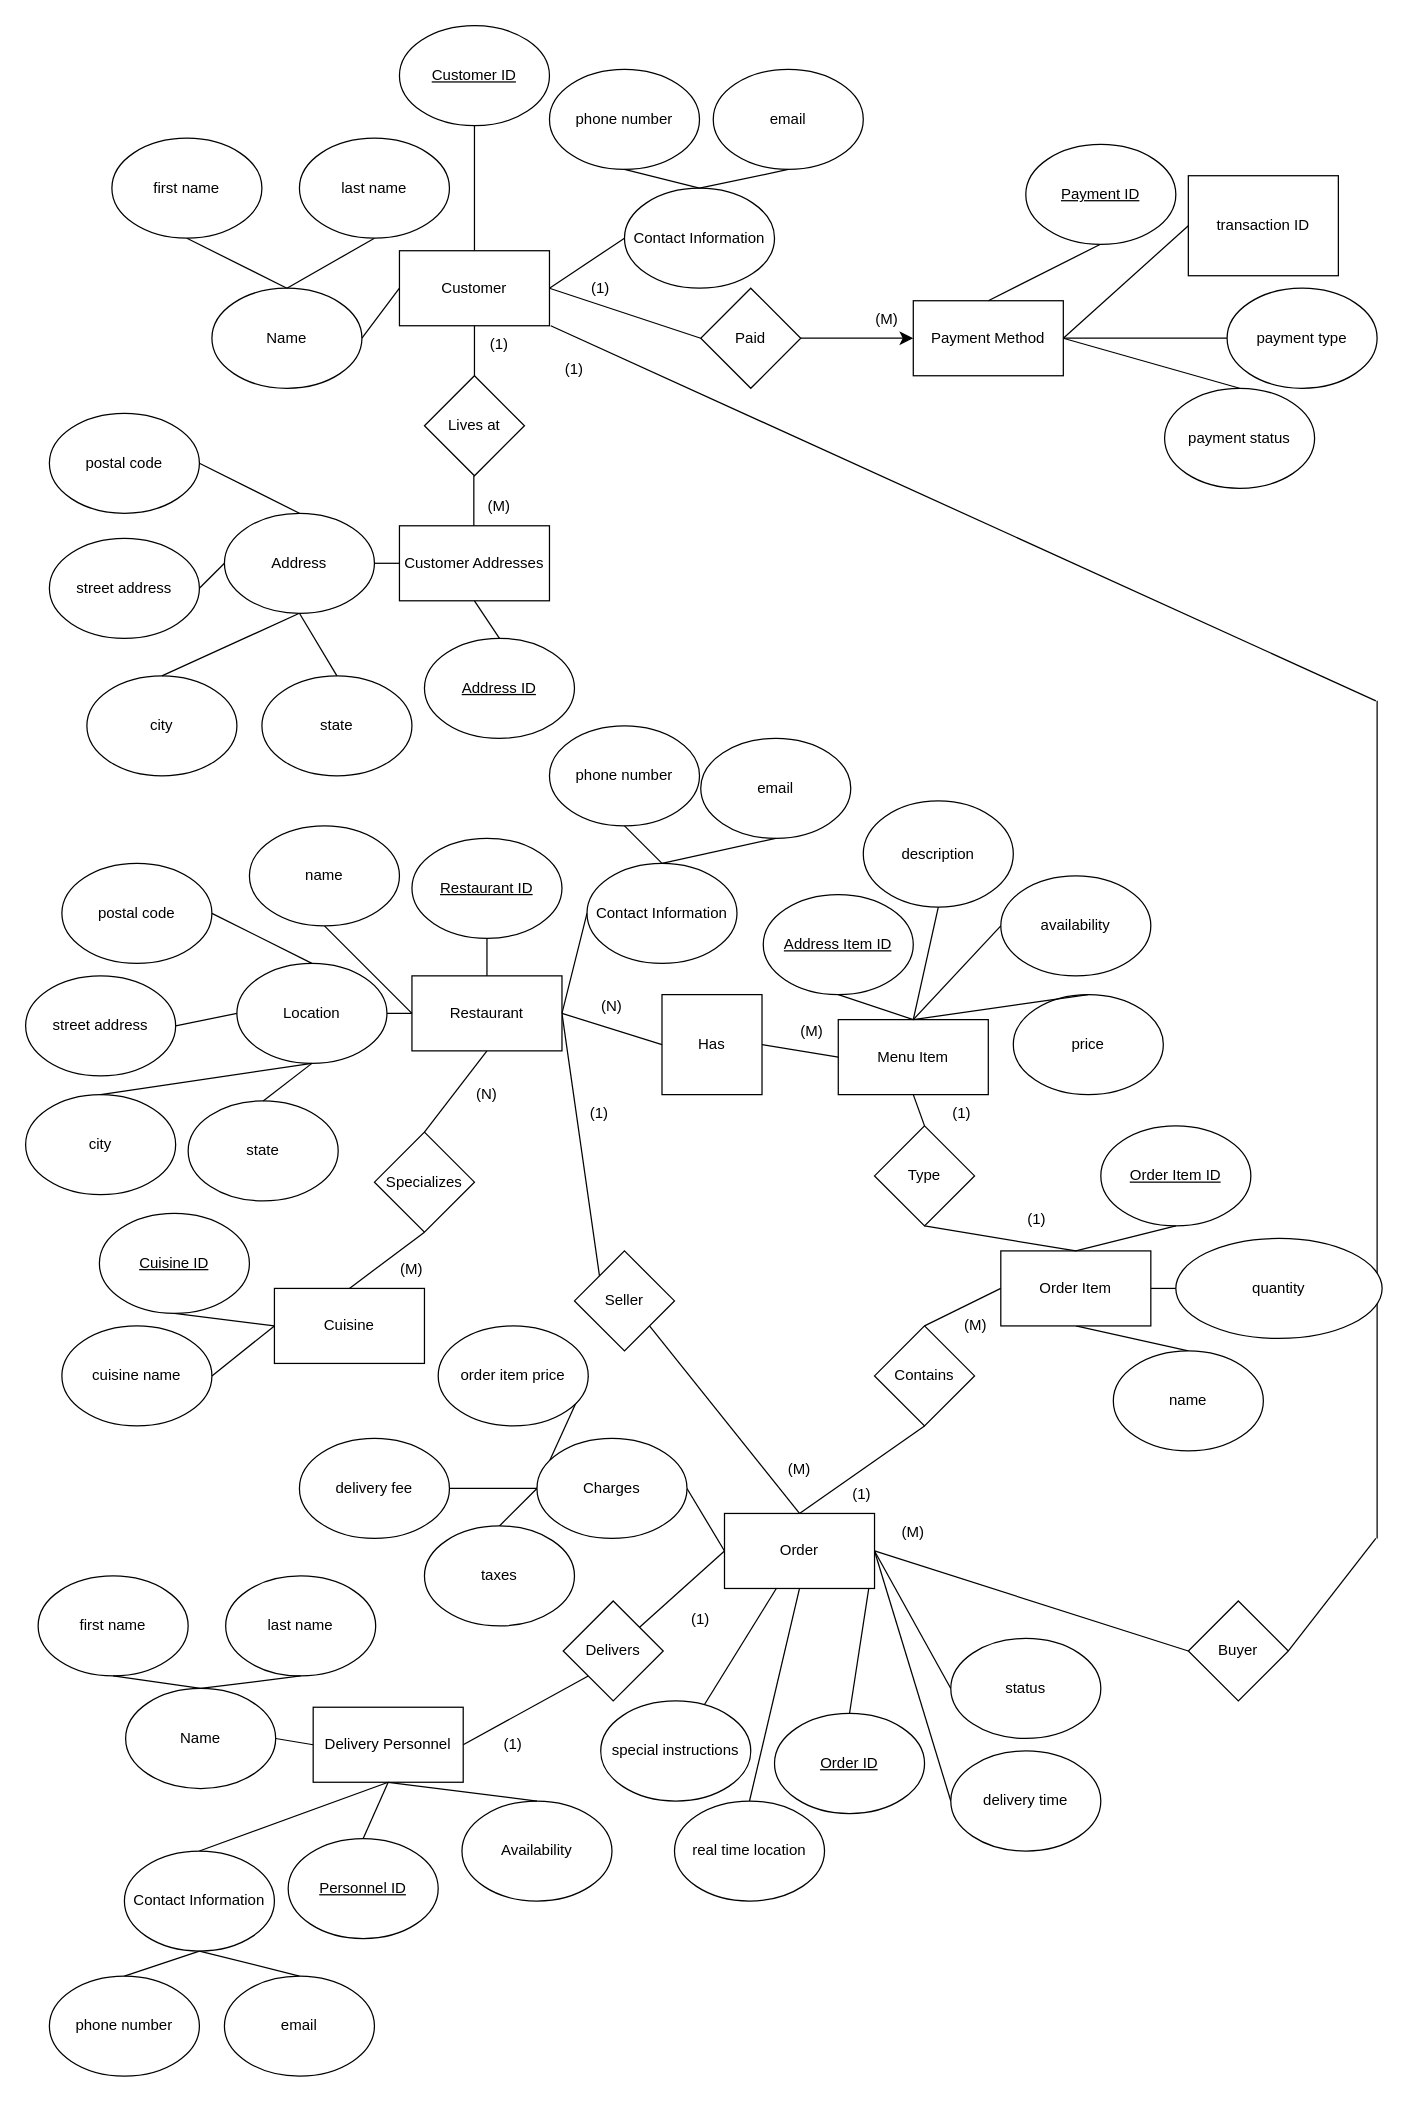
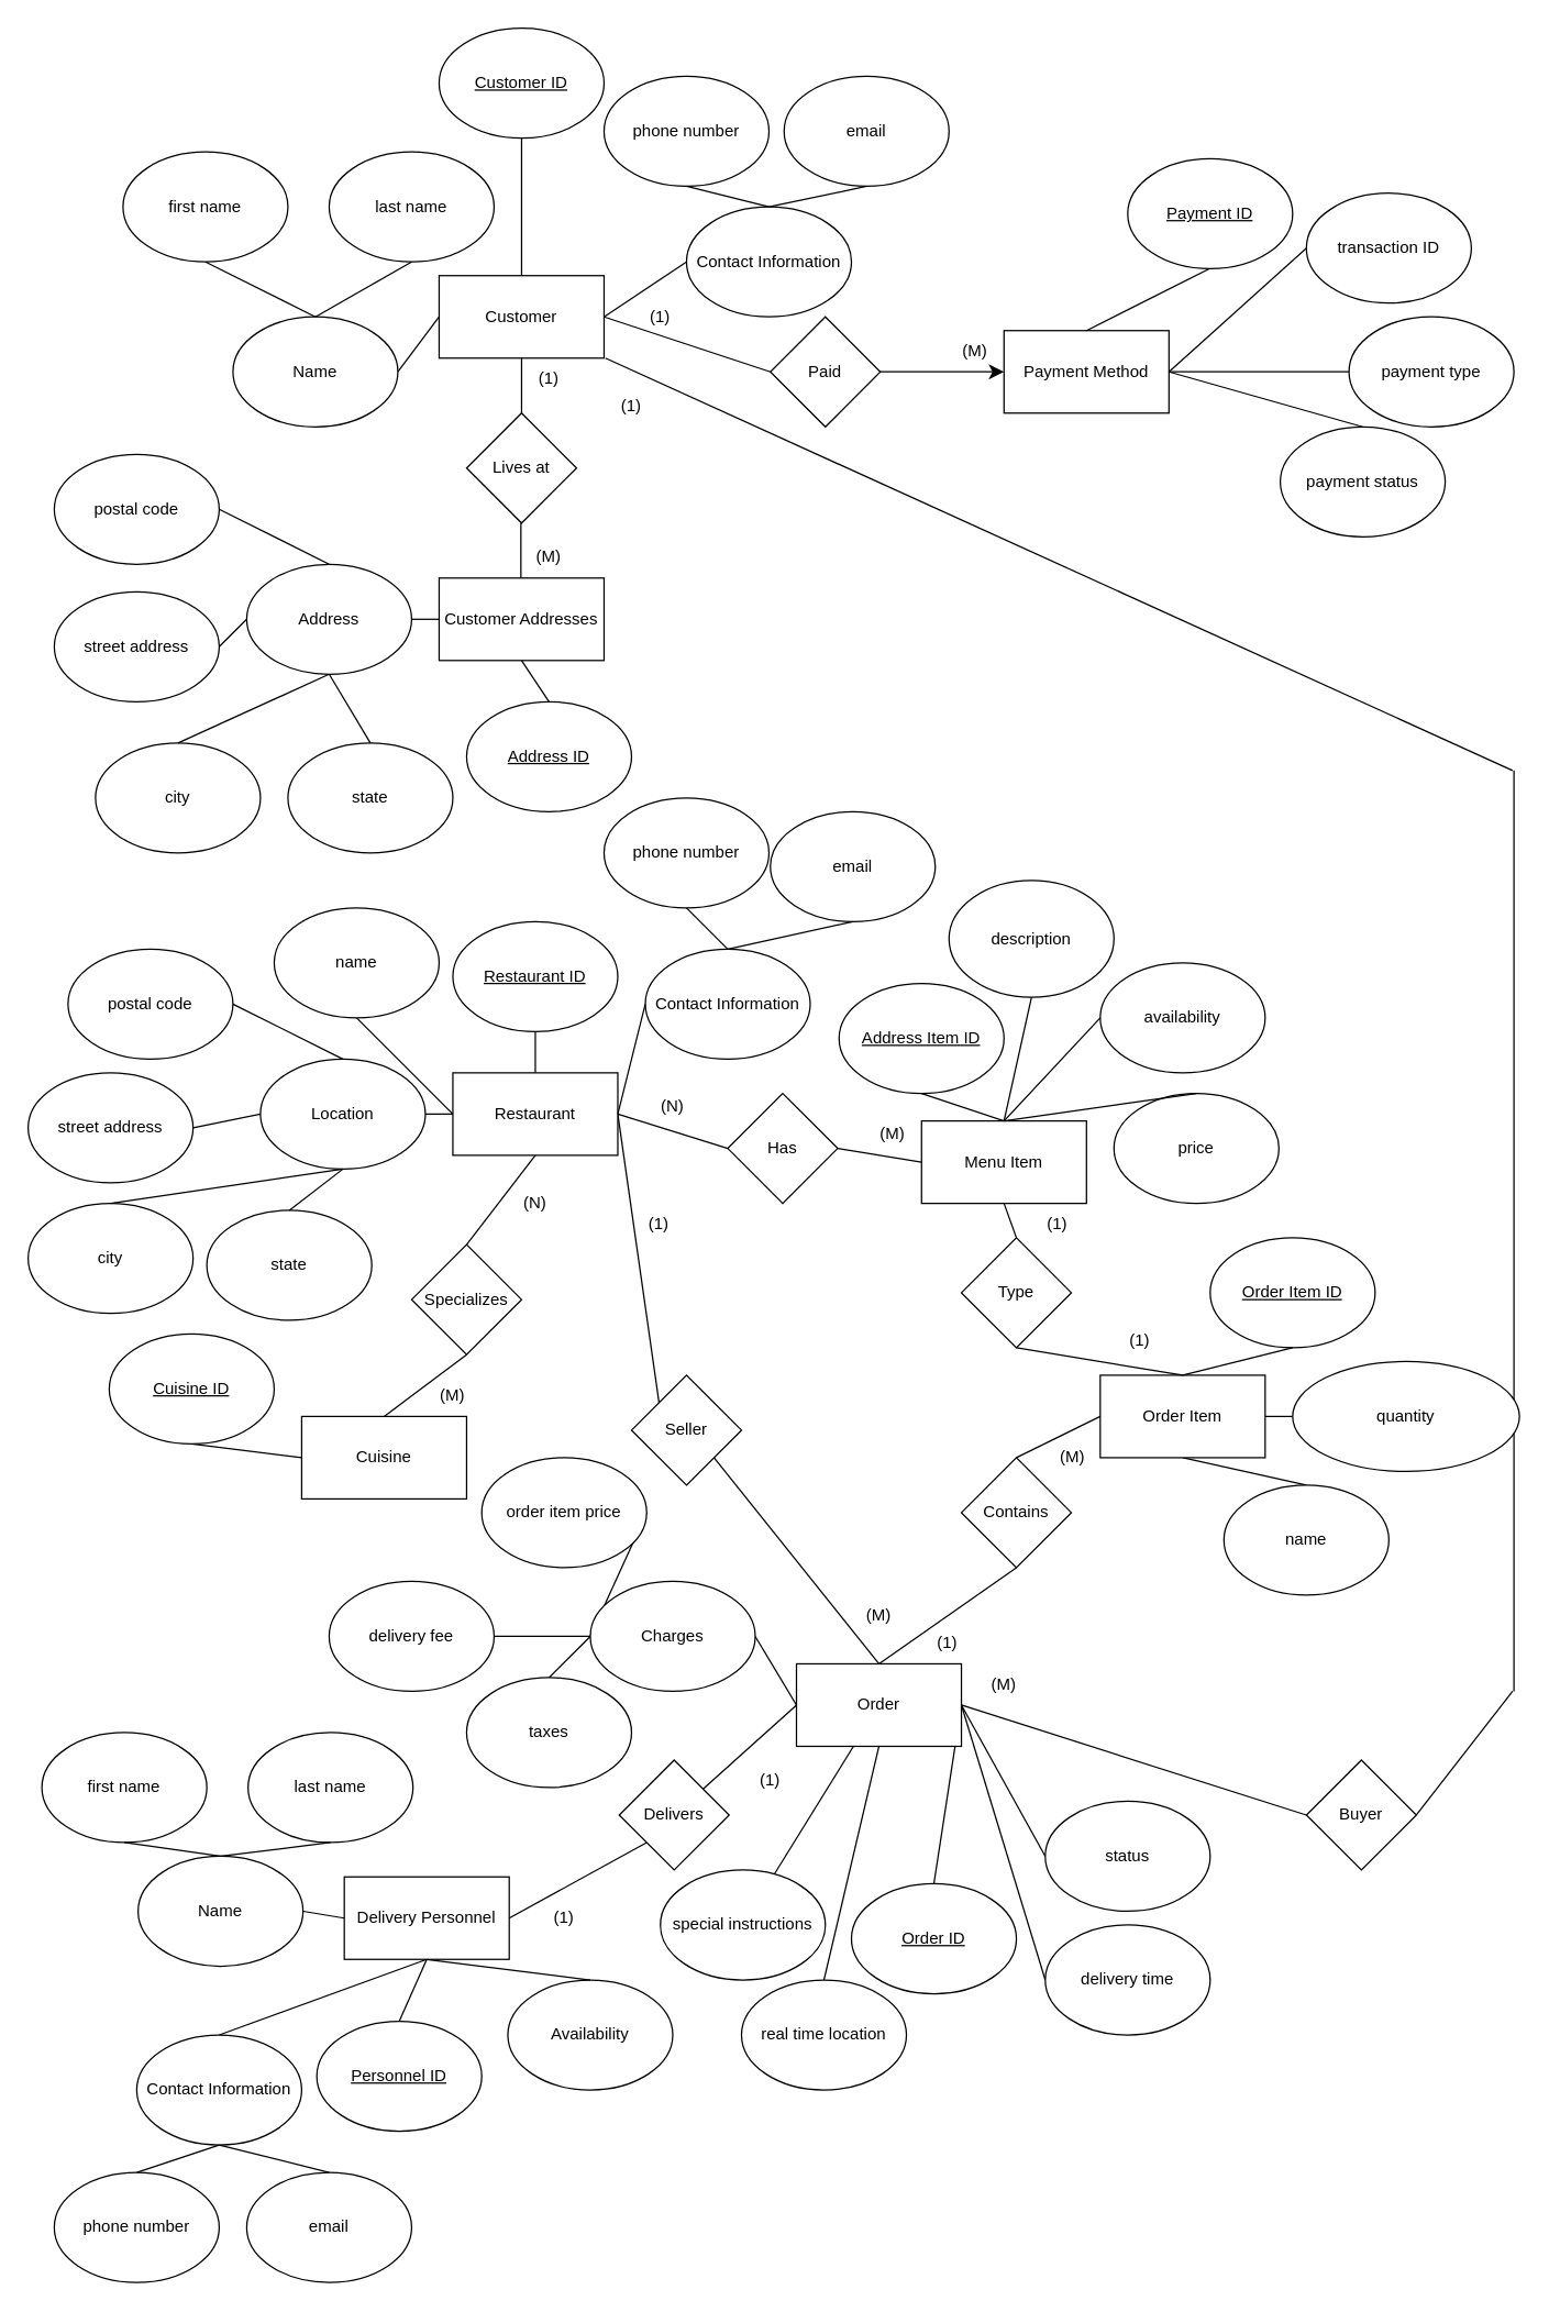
- <mxCell id="103" value="transaction ID" style="whiteSpace=wrap;html=1;rounded=0;" vertex="1" parent="1"><mxGeometry x="950" y="140" width="120" height="80" as="geometry" /></mxCell>
+ <mxCell id="103" value="transaction ID" style="ellipse;whiteSpace=wrap;html=1;" vertex="1" parent="1"><mxGeometry x="950" y="140" width="120" height="80" as="geometry" /></mxCell>
- <mxCell id="66" value="Has" style="whiteSpace=wrap;html=1;rounded=0;" vertex="1" parent="1"><mxGeometry x="529" y="795" width="80" height="80" as="geometry" /></mxCell>
+ <mxCell id="66" value="Has" style="rhombus;whiteSpace=wrap;html=1;" vertex="1" parent="1"><mxGeometry x="529" y="795" width="80" height="80" as="geometry" /></mxCell>
- <mxCell id="79" value="" style="endArrow=none;html=1;rounded=0;fontSize=12;startSize=8;endSize=8;curved=1;entryX=0;entryY=0.5;entryDx=0;entryDy=0;exitX=1;exitY=0.5;exitDx=0;exitDy=0;" edge="1" parent="1" source="78" target="75"><mxGeometry width="50" height="50" relative="1" as="geometry"><mxPoint x="129" y="1170" as="sourcePoint" /><mxPoint x="179" y="1120" as="targetPoint" /></mxGeometry></mxCell>
- <mxCell id="78" value="cuisine name" style="ellipse;whiteSpace=wrap;html=1;" vertex="1" parent="1"><mxGeometry x="49" y="1060" width="120" height="80" as="geometry" /></mxCell>
